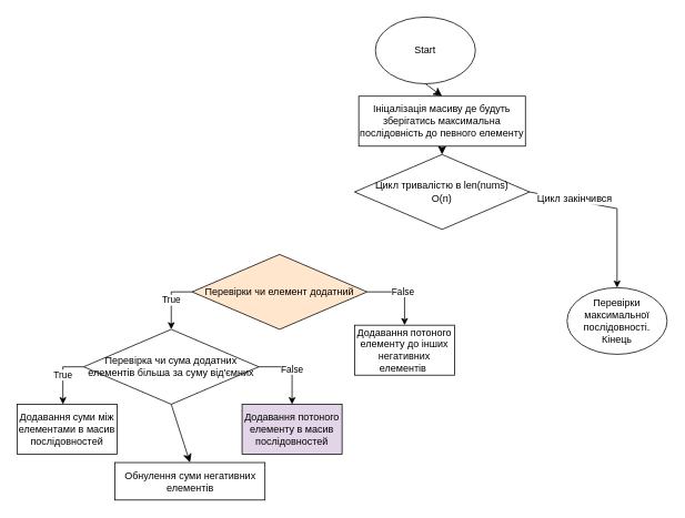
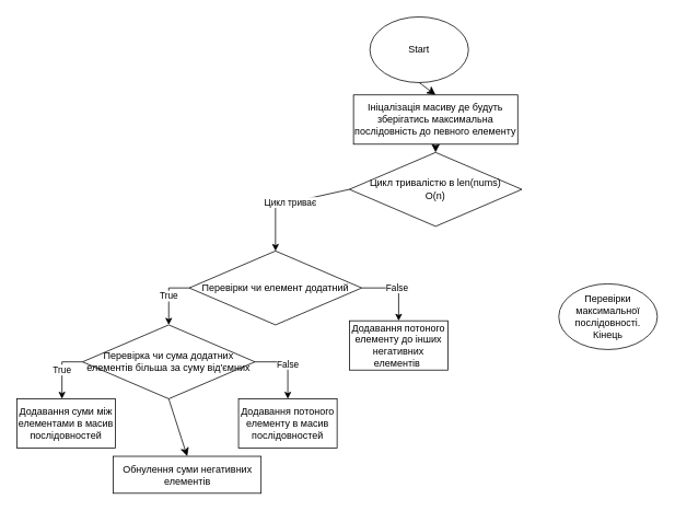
+ <mxCell id="7" value="Цикл триває" style="endArrow=classic;html=1;rounded=0;exitX=0;exitY=0.5;exitDx=0;exitDy=0;entryX=0.5;entryY=0;entryDx=0;entryDy=0;" edge="1" parent="1" source="6" target="8"><mxGeometry width="50" height="50" relative="1" as="geometry"><mxPoint x="425" y="245" as="sourcePoint" /><mxPoint x="395" y="305" as="targetPoint" /><Array as="points"><mxPoint x="335" y="250" /></Array></mxGeometry></mxCell>
- <mxCell id="20" value="" style="endArrow=classic;html=1;rounded=0;exitX=1;exitY=0.5;exitDx=0;exitDy=0;entryX=0.5;entryY=0;entryDx=0;entryDy=0;" edge="1" parent="1" source="6" target="19"><mxGeometry width="50" height="50" relative="1" as="geometry"><mxPoint x="635" y="255" as="sourcePoint" /><mxPoint x="680" y="295" as="targetPoint" /><Array as="points"><mxPoint x="740" y="250" /></Array></mxGeometry></mxCell>
- <mxCell id="21" value="Цикл закінчився" style="edgeLabel;html=1;align=center;verticalAlign=middle;resizable=0;points=[];fontSize=12;" vertex="1" connectable="0" parent="20"><mxGeometry x="-0.592" y="-2" relative="1" as="geometry"><mxPoint x="14" y="-2" as="offset" /></mxGeometry></mxCell>
- <mxCell id="8" value="Перевірки чи елемент додатний" style="rhombus;whiteSpace=wrap;html=1;fillColor=#ffe6cc;" vertex="1" parent="1"><mxGeometry x="230" y="305" width="210" height="90" as="geometry" /></mxCell>
+ <mxCell id="8" value="Перевірки чи елемент додатний" style="rhombus;whiteSpace=wrap;html=1;" vertex="1" parent="1"><mxGeometry x="230" y="305" width="210" height="90" as="geometry" /></mxCell>
- <mxCell id="14" value="Додавання потоного елементу в масив послідовностей" style="rounded=0;whiteSpace=wrap;html=1;fillColor=#e1d5e7;" vertex="1" parent="1"><mxGeometry x="290" y="485" width="120" height="60" as="geometry" /></mxCell>
+ <mxCell id="14" value="Додавання потоного елементу в масив послідовностей" style="rounded=0;whiteSpace=wrap;html=1;" vertex="1" parent="1"><mxGeometry x="290" y="485" width="120" height="60" as="geometry" /></mxCell>
